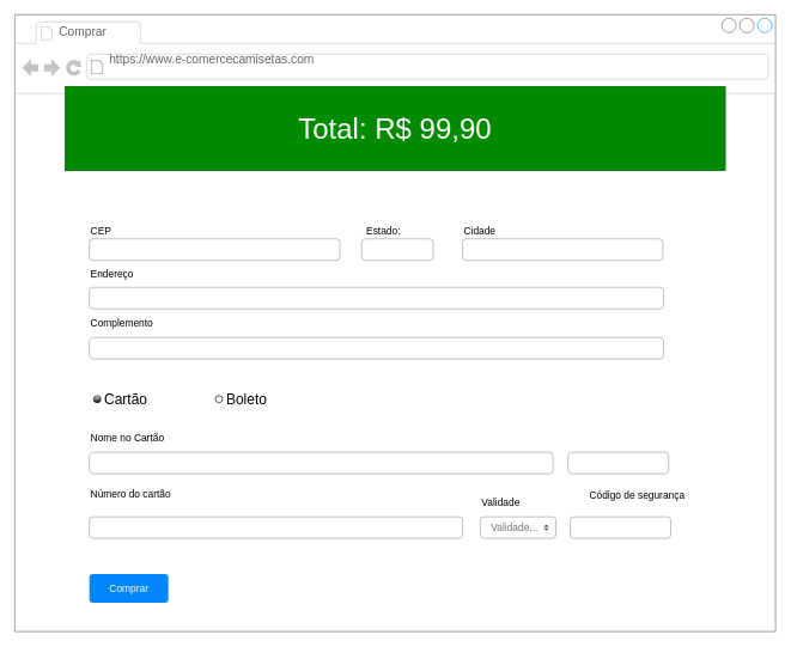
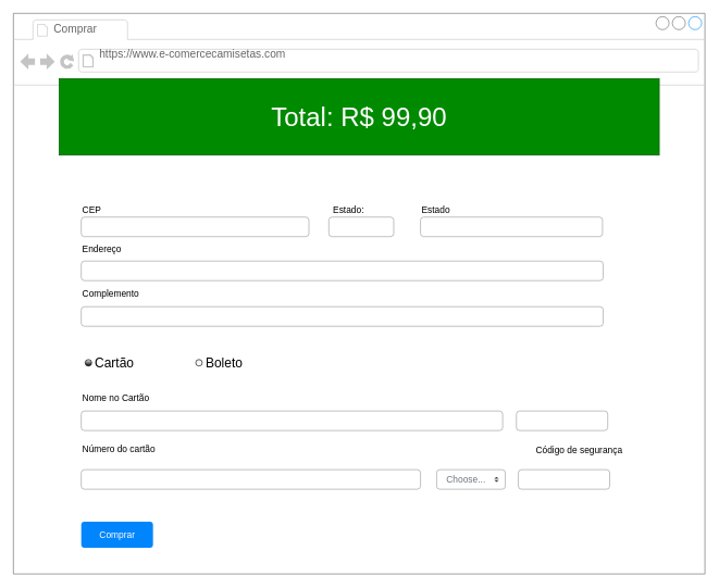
- <mxCell id="15" value="Cidade" style="fillColor=none;strokeColor=none;align=left;fontSize=14;" vertex="1" parent="2"><mxGeometry x="624" y="282.5" width="200" height="35" as="geometry" /></mxCell>
+ <mxCell id="15" value="Estado" style="fillColor=none;strokeColor=none;align=left;fontSize=14;" vertex="1" parent="2"><mxGeometry x="624" y="282.5" width="200" height="35" as="geometry" /></mxCell>
- <mxCell id="22" value="Validade " style="fillColor=none;strokeColor=none;align=left;fontSize=14;" vertex="1" parent="2"><mxGeometry x="648.75" y="660" width="69.5" height="40" as="geometry" /></mxCell>
- <mxCell id="25" value="Validade..." style="html=1;shadow=0;dashed=0;shape=mxgraph.bootstrap.rrect;rSize=5;fillColor=#ffffff;strokeColor=#999999;align=left;spacing=15;fontSize=14;fontColor=#6C767D;" vertex="1" parent="2"><mxGeometry x="648.75" y="700" width="105.25" height="30" as="geometry" /></mxCell>
+ <mxCell id="25" value="Choose..." style="html=1;shadow=0;dashed=0;shape=mxgraph.bootstrap.rrect;rSize=5;fillColor=#ffffff;strokeColor=#999999;align=left;spacing=15;fontSize=14;fontColor=#6C767D;" vertex="1" parent="2"><mxGeometry x="648.75" y="700" width="105.25" height="30" as="geometry" /></mxCell>
